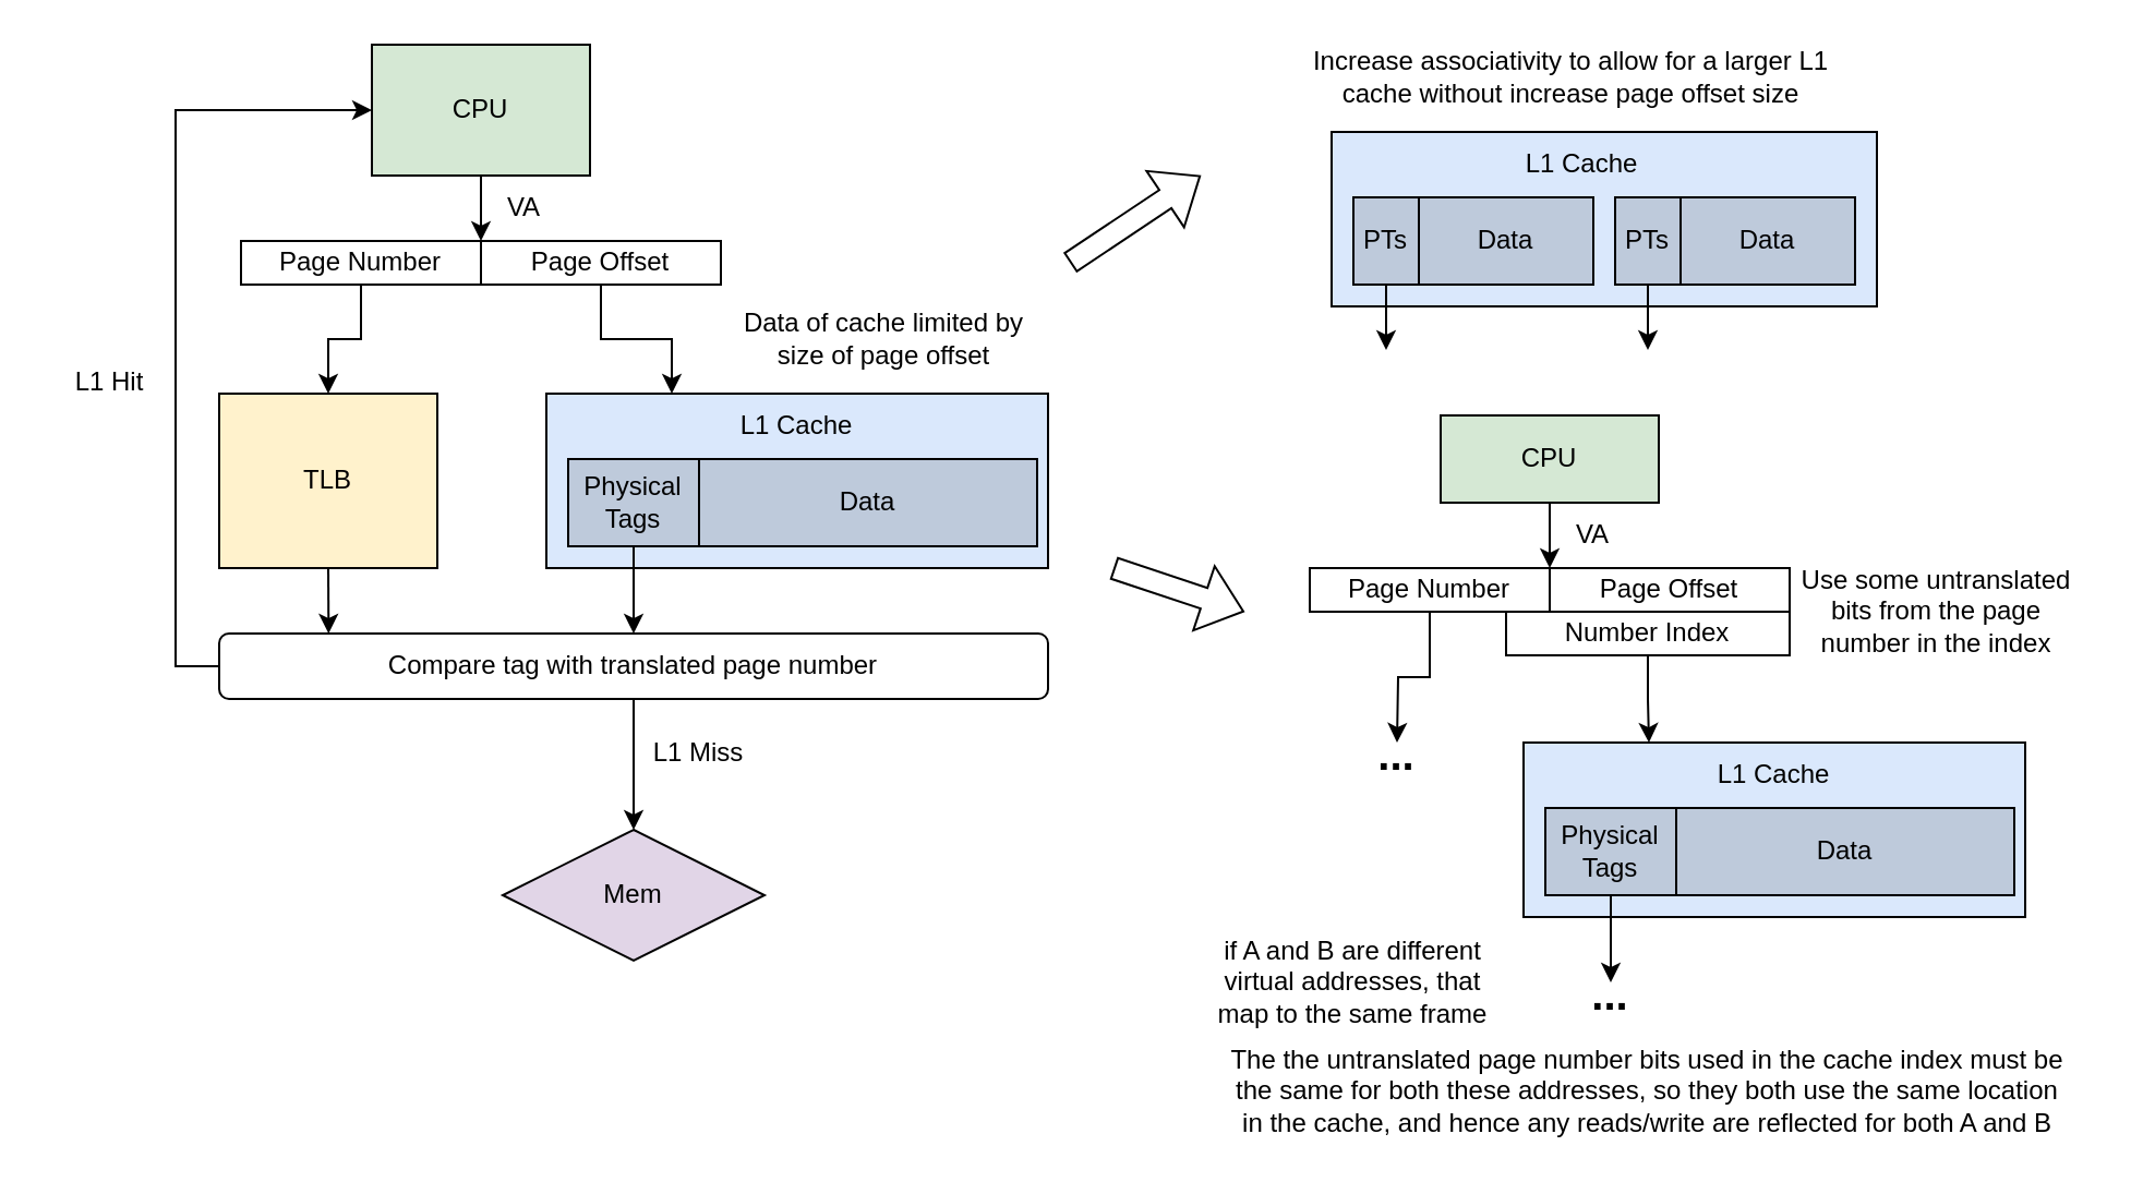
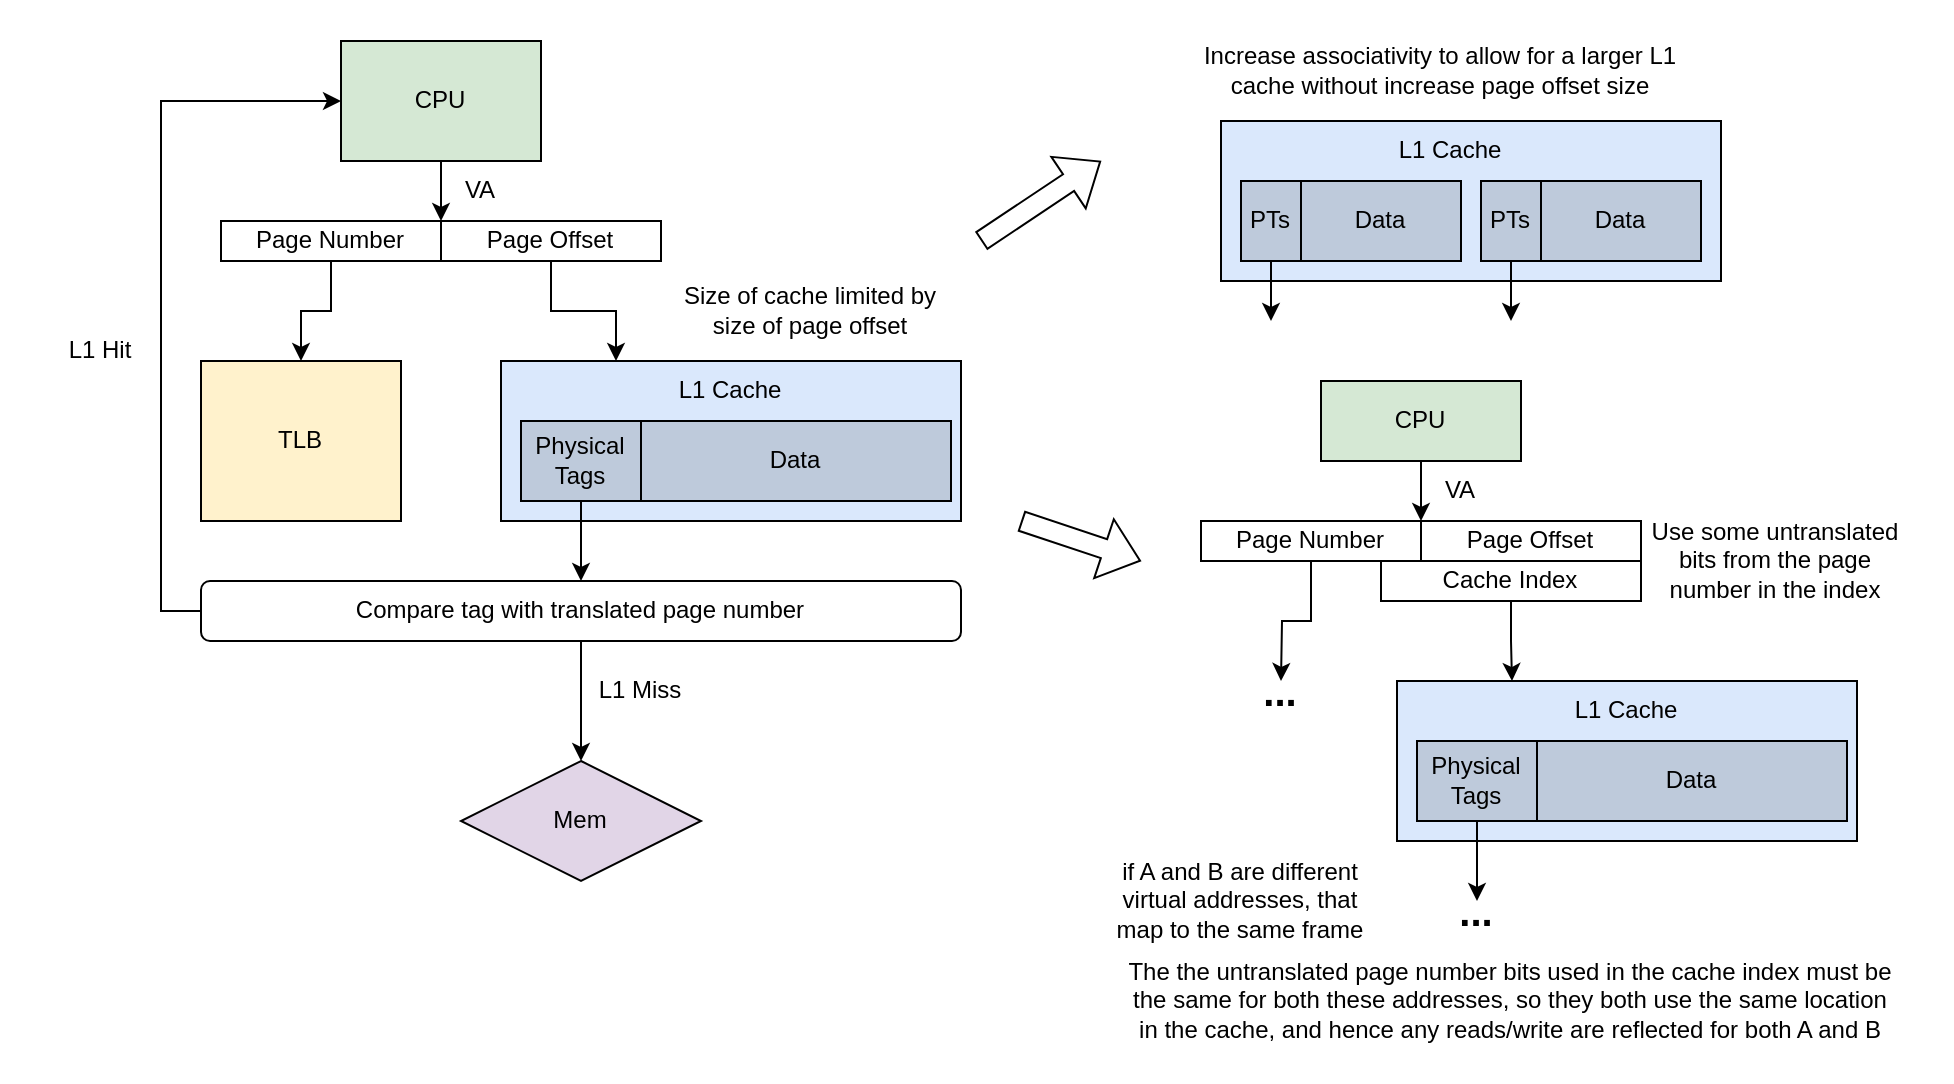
- <mxCell id="21" value="Data of cache limited by size of page offset" style="text;html=1;strokeColor=none;fillColor=none;align=center;verticalAlign=middle;whiteSpace=wrap;rounded=0;" vertex="1" parent="1"><mxGeometry x="335" y="140" width="140" height="30" as="geometry" /></mxCell>
+ <mxCell id="21" value="Size of cache limited by size of page offset" style="text;html=1;strokeColor=none;fillColor=none;align=center;verticalAlign=middle;whiteSpace=wrap;rounded=0;" vertex="1" parent="1"><mxGeometry x="335" y="140" width="140" height="30" as="geometry" /></mxCell>
- <mxCell id="8" style="edgeStyle=orthogonalEdgeStyle;rounded=0;orthogonalLoop=1;jettySize=auto;html=1;exitX=0.5;exitY=1;exitDx=0;exitDy=0;entryX=0.132;entryY=0;entryDx=0;entryDy=0;entryPerimeter=0;" edge="1" parent="1" source="9" target="16"><mxGeometry relative="1" as="geometry" /></mxCell>
- <mxCell id="46" value="Number Index" style="rounded=0;whiteSpace=wrap;html=1;strokeColor=#000000;" vertex="1" parent="1"><mxGeometry x="690" y="280" width="130" height="20" as="geometry" /></mxCell>
+ <mxCell id="46" value="Cache Index" style="rounded=0;whiteSpace=wrap;html=1;strokeColor=#000000;" vertex="1" parent="1"><mxGeometry x="690" y="280" width="130" height="20" as="geometry" /></mxCell>
